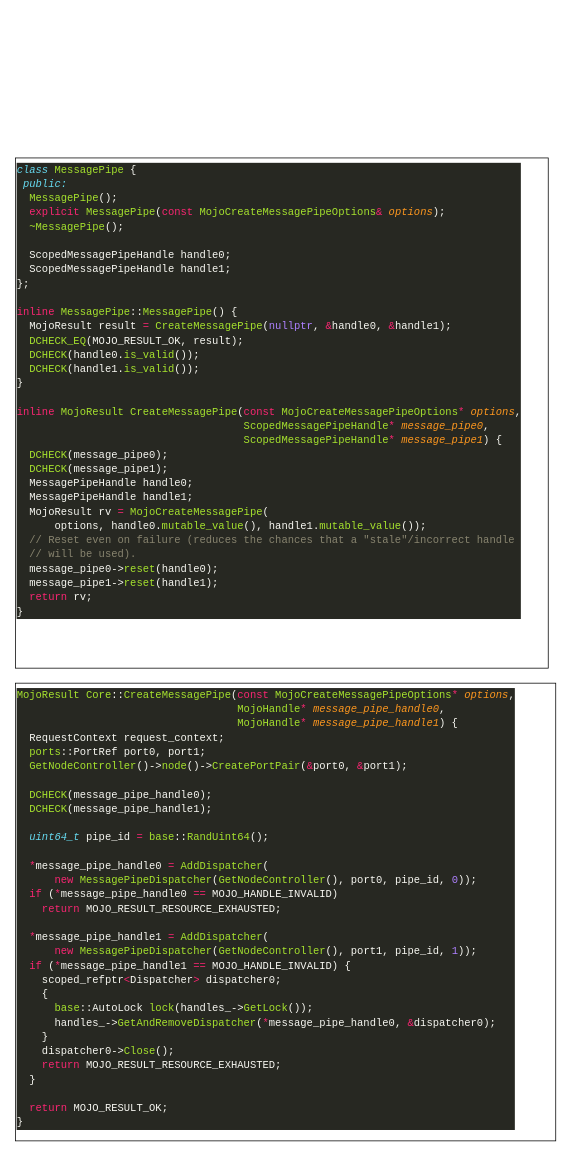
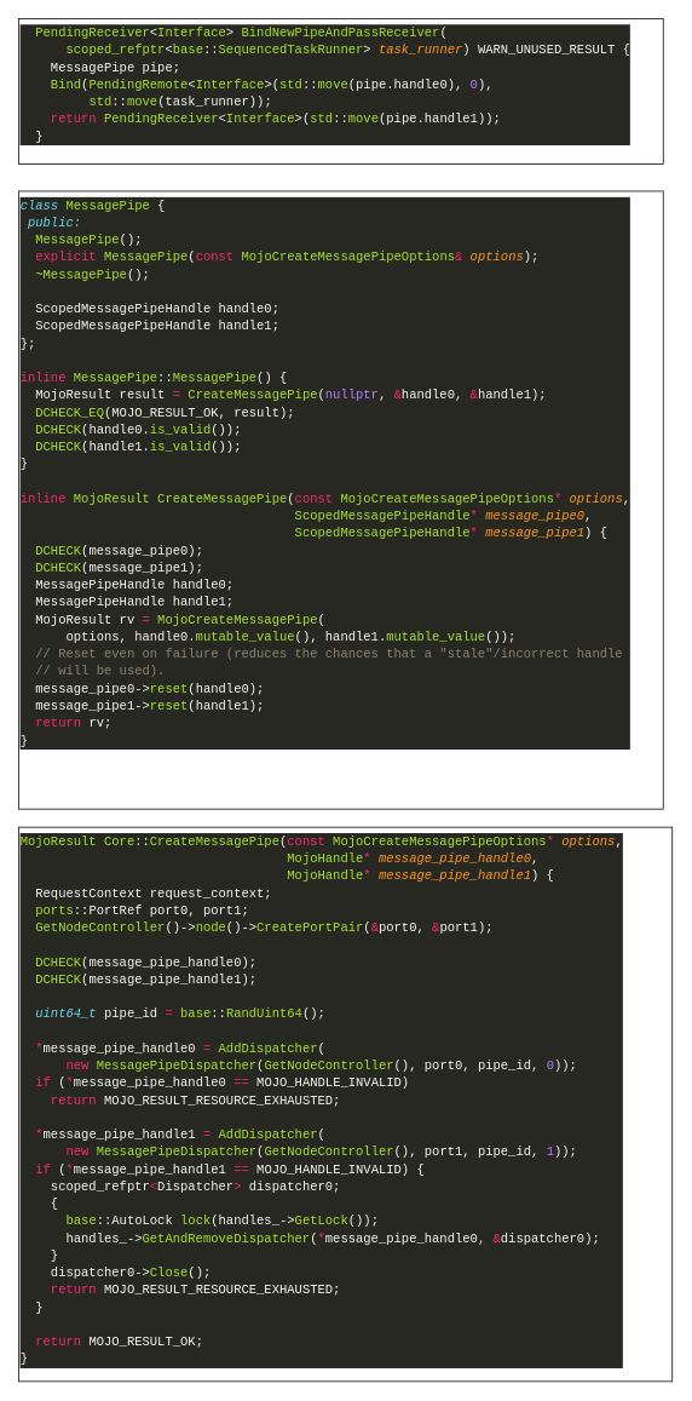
+ <mxCell id="2" value="&lt;div style=&quot;color: rgb(248 , 248 , 242) ; background-color: rgb(39 , 40 , 34) ; font-family: &amp;quot;consolas&amp;quot; , &amp;quot;courier new&amp;quot; , monospace ; font-size: 14px ; line-height: 19px&quot;&gt;&lt;div&gt;&amp;nbsp;&amp;nbsp;&lt;span style=&quot;color: rgb(166 , 226 , 46)&quot;&gt;PendingReceiver&lt;/span&gt;&amp;lt;&lt;span style=&quot;color: rgb(166 , 226 , 46)&quot;&gt;Interface&lt;/span&gt;&amp;gt;&amp;nbsp;&lt;span style=&quot;color: #a6e22e&quot;&gt;BindNewPipeAndPassReceiver&lt;/span&gt;(&lt;/div&gt;&lt;div&gt;&amp;nbsp;&amp;nbsp;&amp;nbsp;&amp;nbsp;&amp;nbsp;&amp;nbsp;&lt;span style=&quot;color: rgb(166 , 226 , 46)&quot;&gt;scoped_refptr&lt;/span&gt;&amp;lt;&lt;span style=&quot;color: rgb(166 , 226 , 46)&quot;&gt;base&lt;/span&gt;::&lt;span style=&quot;color: rgb(166 , 226 , 46)&quot;&gt;SequencedTaskRunner&lt;/span&gt;&amp;gt;&amp;nbsp;&lt;span style=&quot;color: #fd971f ; font-style: italic&quot;&gt;task_runner&lt;/span&gt;)&amp;nbsp;WARN_UNUSED_RESULT&amp;nbsp;{&lt;/div&gt;&lt;div&gt;&amp;nbsp;&amp;nbsp;&amp;nbsp;&amp;nbsp;MessagePipe&amp;nbsp;pipe;&lt;/div&gt;&lt;div&gt;&amp;nbsp;&amp;nbsp;&amp;nbsp;&amp;nbsp;&lt;span style=&quot;color: #a6e22e&quot;&gt;Bind&lt;/span&gt;(&lt;span style=&quot;color: #a6e22e&quot;&gt;PendingRemote&lt;/span&gt;&amp;lt;&lt;span style=&quot;color: rgb(166 , 226 , 46)&quot;&gt;Interface&lt;/span&gt;&amp;gt;(&lt;span style=&quot;color: rgb(166 , 226 , 46)&quot;&gt;std&lt;/span&gt;::&lt;span style=&quot;color: #a6e22e&quot;&gt;move&lt;/span&gt;(pipe.handle0),&amp;nbsp;&lt;span style=&quot;color: #ae81ff&quot;&gt;0&lt;/span&gt;),&lt;/div&gt;&lt;div&gt;&amp;nbsp;&amp;nbsp;&amp;nbsp;&amp;nbsp;&amp;nbsp;&amp;nbsp;&amp;nbsp;&amp;nbsp;&amp;nbsp;&lt;span style=&quot;color: rgb(166 , 226 , 46)&quot;&gt;std&lt;/span&gt;::&lt;span style=&quot;color: #a6e22e&quot;&gt;move&lt;/span&gt;(task_runner));&lt;/div&gt;&lt;div&gt;&amp;nbsp;&amp;nbsp;&amp;nbsp;&amp;nbsp;&lt;span style=&quot;color: #f92672&quot;&gt;return&lt;/span&gt;&amp;nbsp;&lt;span style=&quot;color: #a6e22e&quot;&gt;PendingReceiver&lt;/span&gt;&amp;lt;&lt;span style=&quot;color: rgb(166 , 226 , 46)&quot;&gt;Interface&lt;/span&gt;&amp;gt;(&lt;span style=&quot;color: rgb(166 , 226 , 46)&quot;&gt;std&lt;/span&gt;::&lt;span style=&quot;color: #a6e22e&quot;&gt;move&lt;/span&gt;(pipe.handle1));&lt;/div&gt;&lt;div style=&quot;&quot;&gt;&amp;nbsp;&amp;nbsp;}&lt;/div&gt;&lt;/div&gt;" style="rounded=0;whiteSpace=wrap;html=1;align=left;verticalAlign=top;" vertex="1" parent="1"><mxGeometry width="710" height="160" as="geometry" x="20" y="20" /></mxCell>
